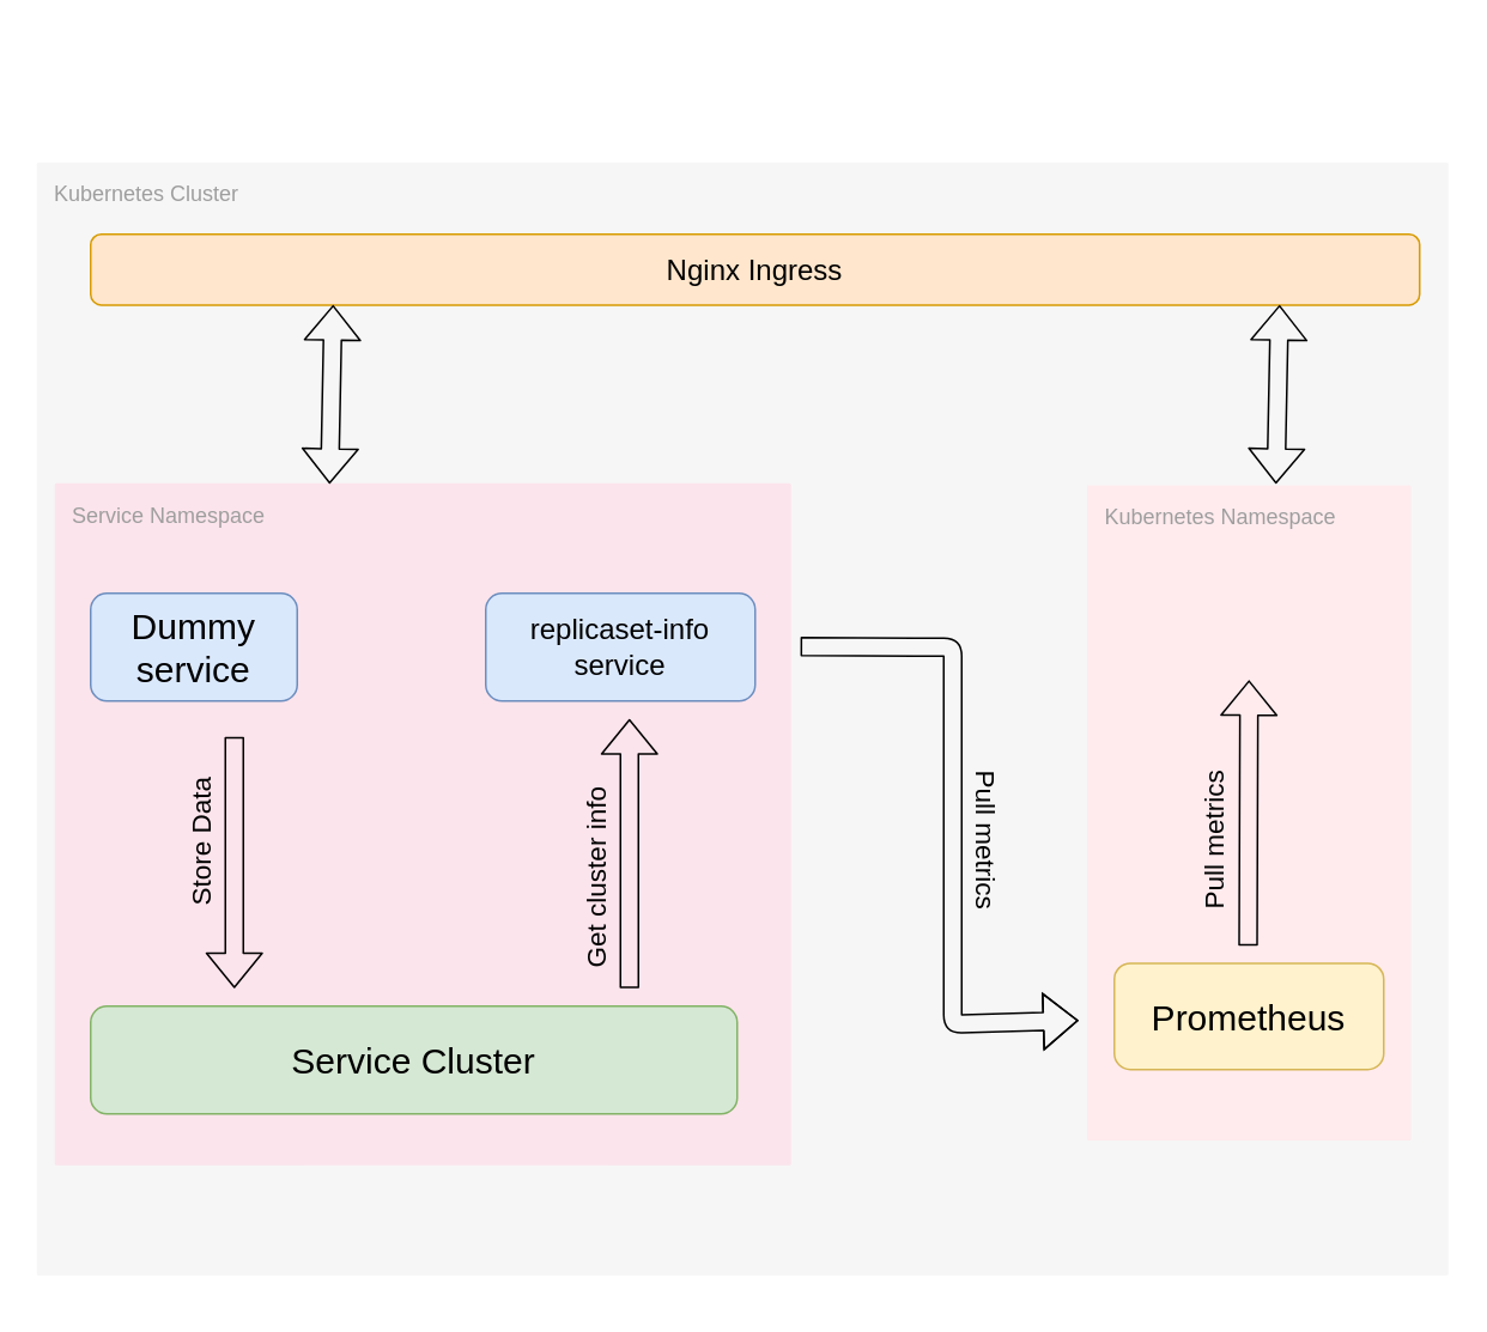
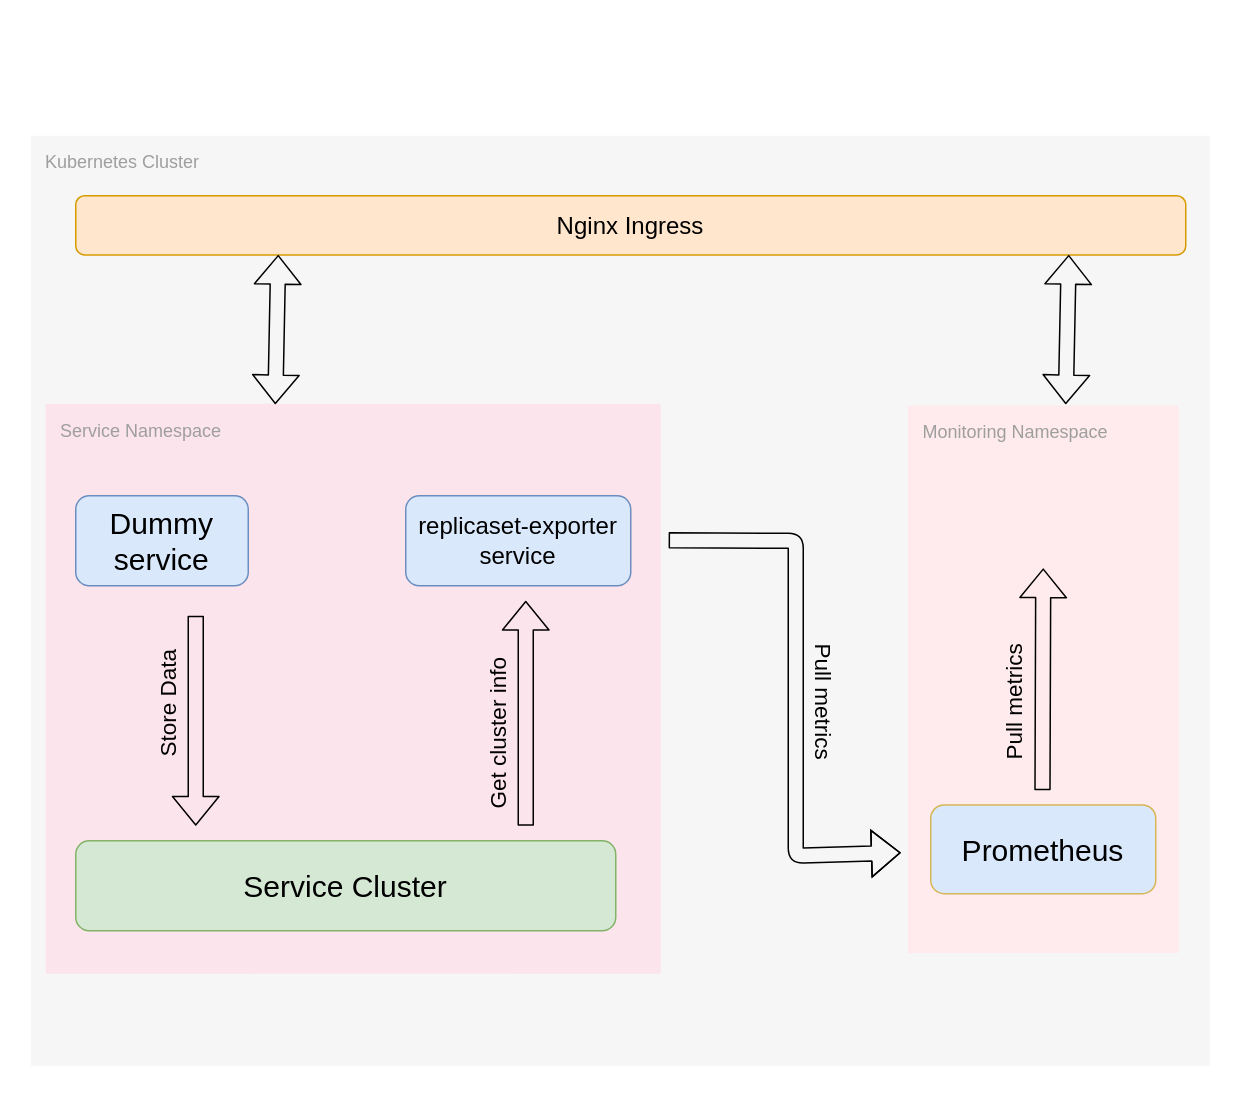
- <mxCell id="11" value="Kubernetes Namespace" style="points=[[0,0,0],[0.25,0,0],[0.5,0,0],[0.75,0,0],[1,0,0],[1,0.25,0],[1,0.5,0],[1,0.75,0],[1,1,0],[0.75,1,0],[0.5,1,0],[0.25,1,0],[0,1,0],[0,0.75,0],[0,0.5,0],[0,0.25,0]];rounded=1;absoluteArcSize=1;arcSize=2;html=1;strokeColor=none;gradientColor=none;shadow=0;dashed=0;fontSize=12;fontColor=#9E9E9E;align=left;verticalAlign=top;spacing=10;spacingTop=-4;fillColor=#FFEBEE;labelBackgroundColor=none;" vertex="1" parent="10"><mxGeometry width="180" height="364.714" as="geometry" /></mxCell>
+ <mxCell id="11" value="Monitoring Namespace" style="points=[[0,0,0],[0.25,0,0],[0.5,0,0],[0.75,0,0],[1,0,0],[1,0.25,0],[1,0.5,0],[1,0.75,0],[1,1,0],[0.75,1,0],[0.5,1,0],[0.25,1,0],[0,1,0],[0,0.75,0],[0,0.5,0],[0,0.25,0]];rounded=1;absoluteArcSize=1;arcSize=2;html=1;strokeColor=none;gradientColor=none;shadow=0;dashed=0;fontSize=12;fontColor=#9E9E9E;align=left;verticalAlign=top;spacing=10;spacingTop=-4;fillColor=#FFEBEE;labelBackgroundColor=none;" vertex="1" parent="10"><mxGeometry width="180" height="364.714" as="geometry" /></mxCell>
- <mxCell id="8" value="&lt;font style=&quot;font-size: 16px&quot;&gt;replicaset-info&lt;br&gt;service&lt;br&gt;&lt;/font&gt;" style="rounded=1;whiteSpace=wrap;html=1;fillColor=#dae8fc;strokeColor=#6c8ebf;" vertex="1" parent="2"><mxGeometry x="250" y="310" width="150" height="60" as="geometry" /></mxCell>
+ <mxCell id="8" value="&lt;font style=&quot;font-size: 16px&quot;&gt;replicaset-exporter&lt;br&gt;service&lt;br&gt;&lt;/font&gt;" style="rounded=1;whiteSpace=wrap;html=1;fillColor=#dae8fc;strokeColor=#6c8ebf;" vertex="1" parent="2"><mxGeometry x="250" y="310" width="150" height="60" as="geometry" /></mxCell>
- <mxCell id="12" value="&lt;font style=&quot;font-size: 20px&quot;&gt;Prometheus&lt;/font&gt;" style="rounded=1;whiteSpace=wrap;html=1;fillColor=#fff2cc;strokeColor=#d6b656;" vertex="1" parent="10"><mxGeometry x="15" y="266.143" width="150" height="59.143" as="geometry" /></mxCell>
+ <mxCell id="12" value="&lt;font style=&quot;font-size: 20px&quot;&gt;Prometheus&lt;/font&gt;" style="rounded=1;whiteSpace=wrap;html=1;fillColor=#dae8fc;strokeColor=#d6b656;" vertex="1" parent="10"><mxGeometry x="15" y="266.143" width="150" height="59.143" as="geometry" /></mxCell>
